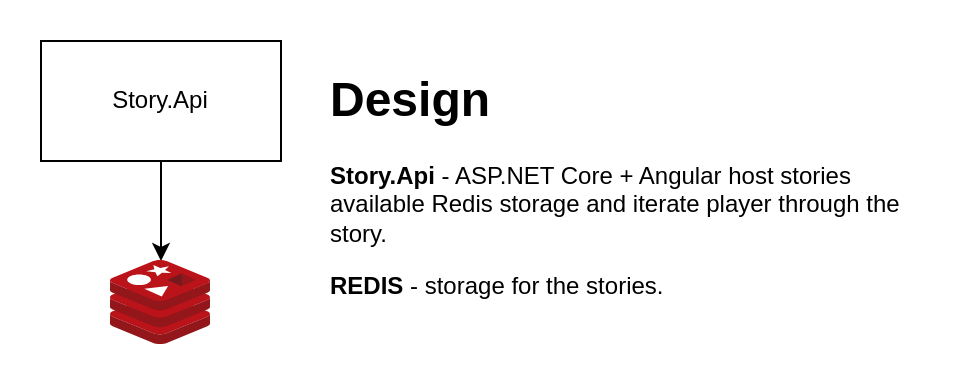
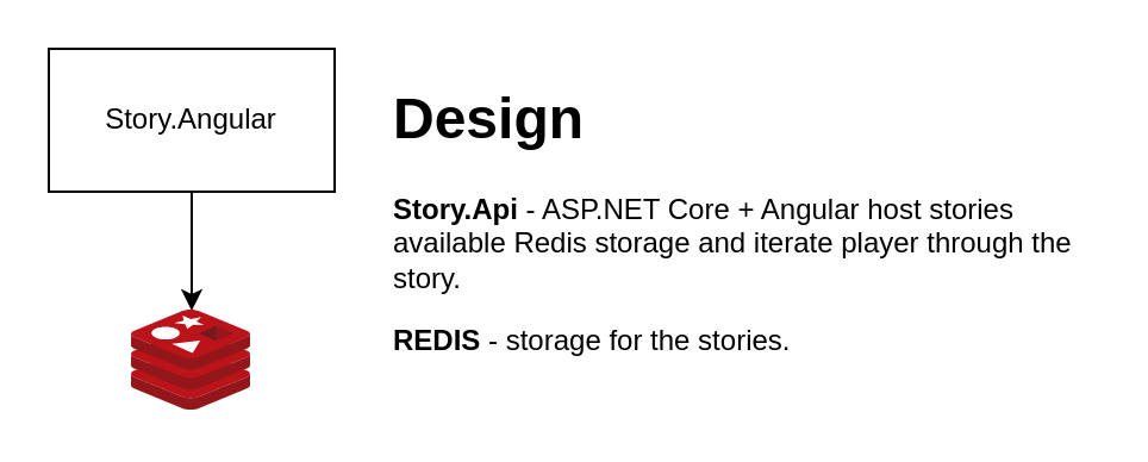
- <mxCell id="3" value="Story.Api" style="rounded=0;whiteSpace=wrap;html=1;" vertex="1" parent="1"><mxGeometry y="20" width="120" height="60" as="geometry" x="20" /></mxCell>
+ <mxCell id="3" value="Story.Angular" style="rounded=0;whiteSpace=wrap;html=1;" vertex="1" parent="1"><mxGeometry y="20" width="120" height="60" as="geometry" x="20" /></mxCell>
